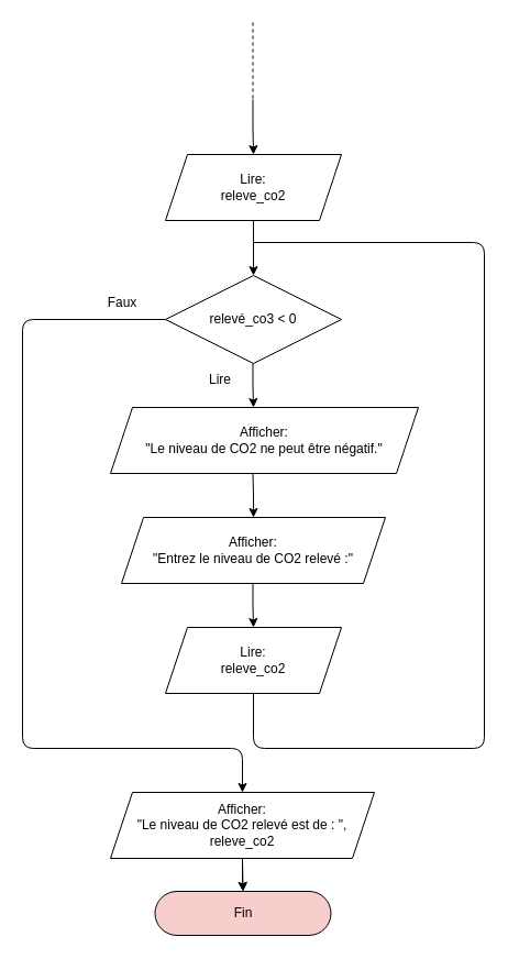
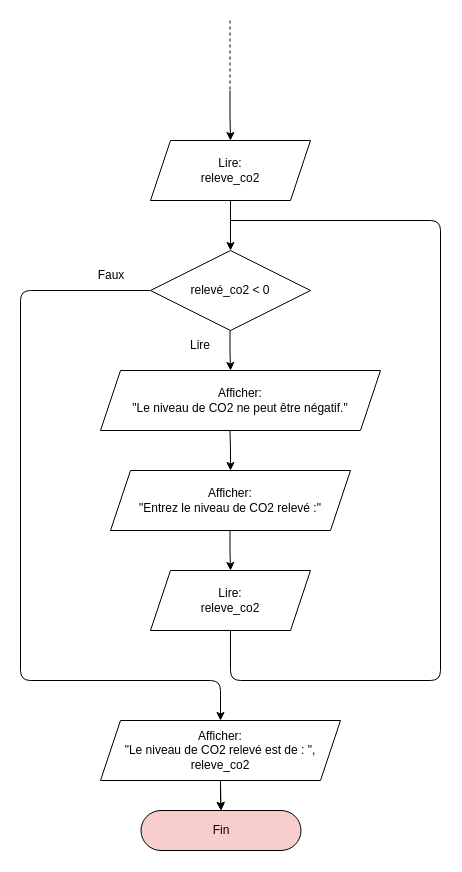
- <mxCell id="4" value="relevé_co3 &amp;lt; 0" style="rhombus;whiteSpace=wrap;html=1;" parent="1" vertex="1"><mxGeometry x="150" y="250" width="160" height="80" as="geometry" /></mxCell>
+ <mxCell id="4" value="relevé_co2 &amp;lt; 0" style="rhombus;whiteSpace=wrap;html=1;" parent="1" vertex="1"><mxGeometry x="150" y="250" width="160" height="80" as="geometry" /></mxCell>
